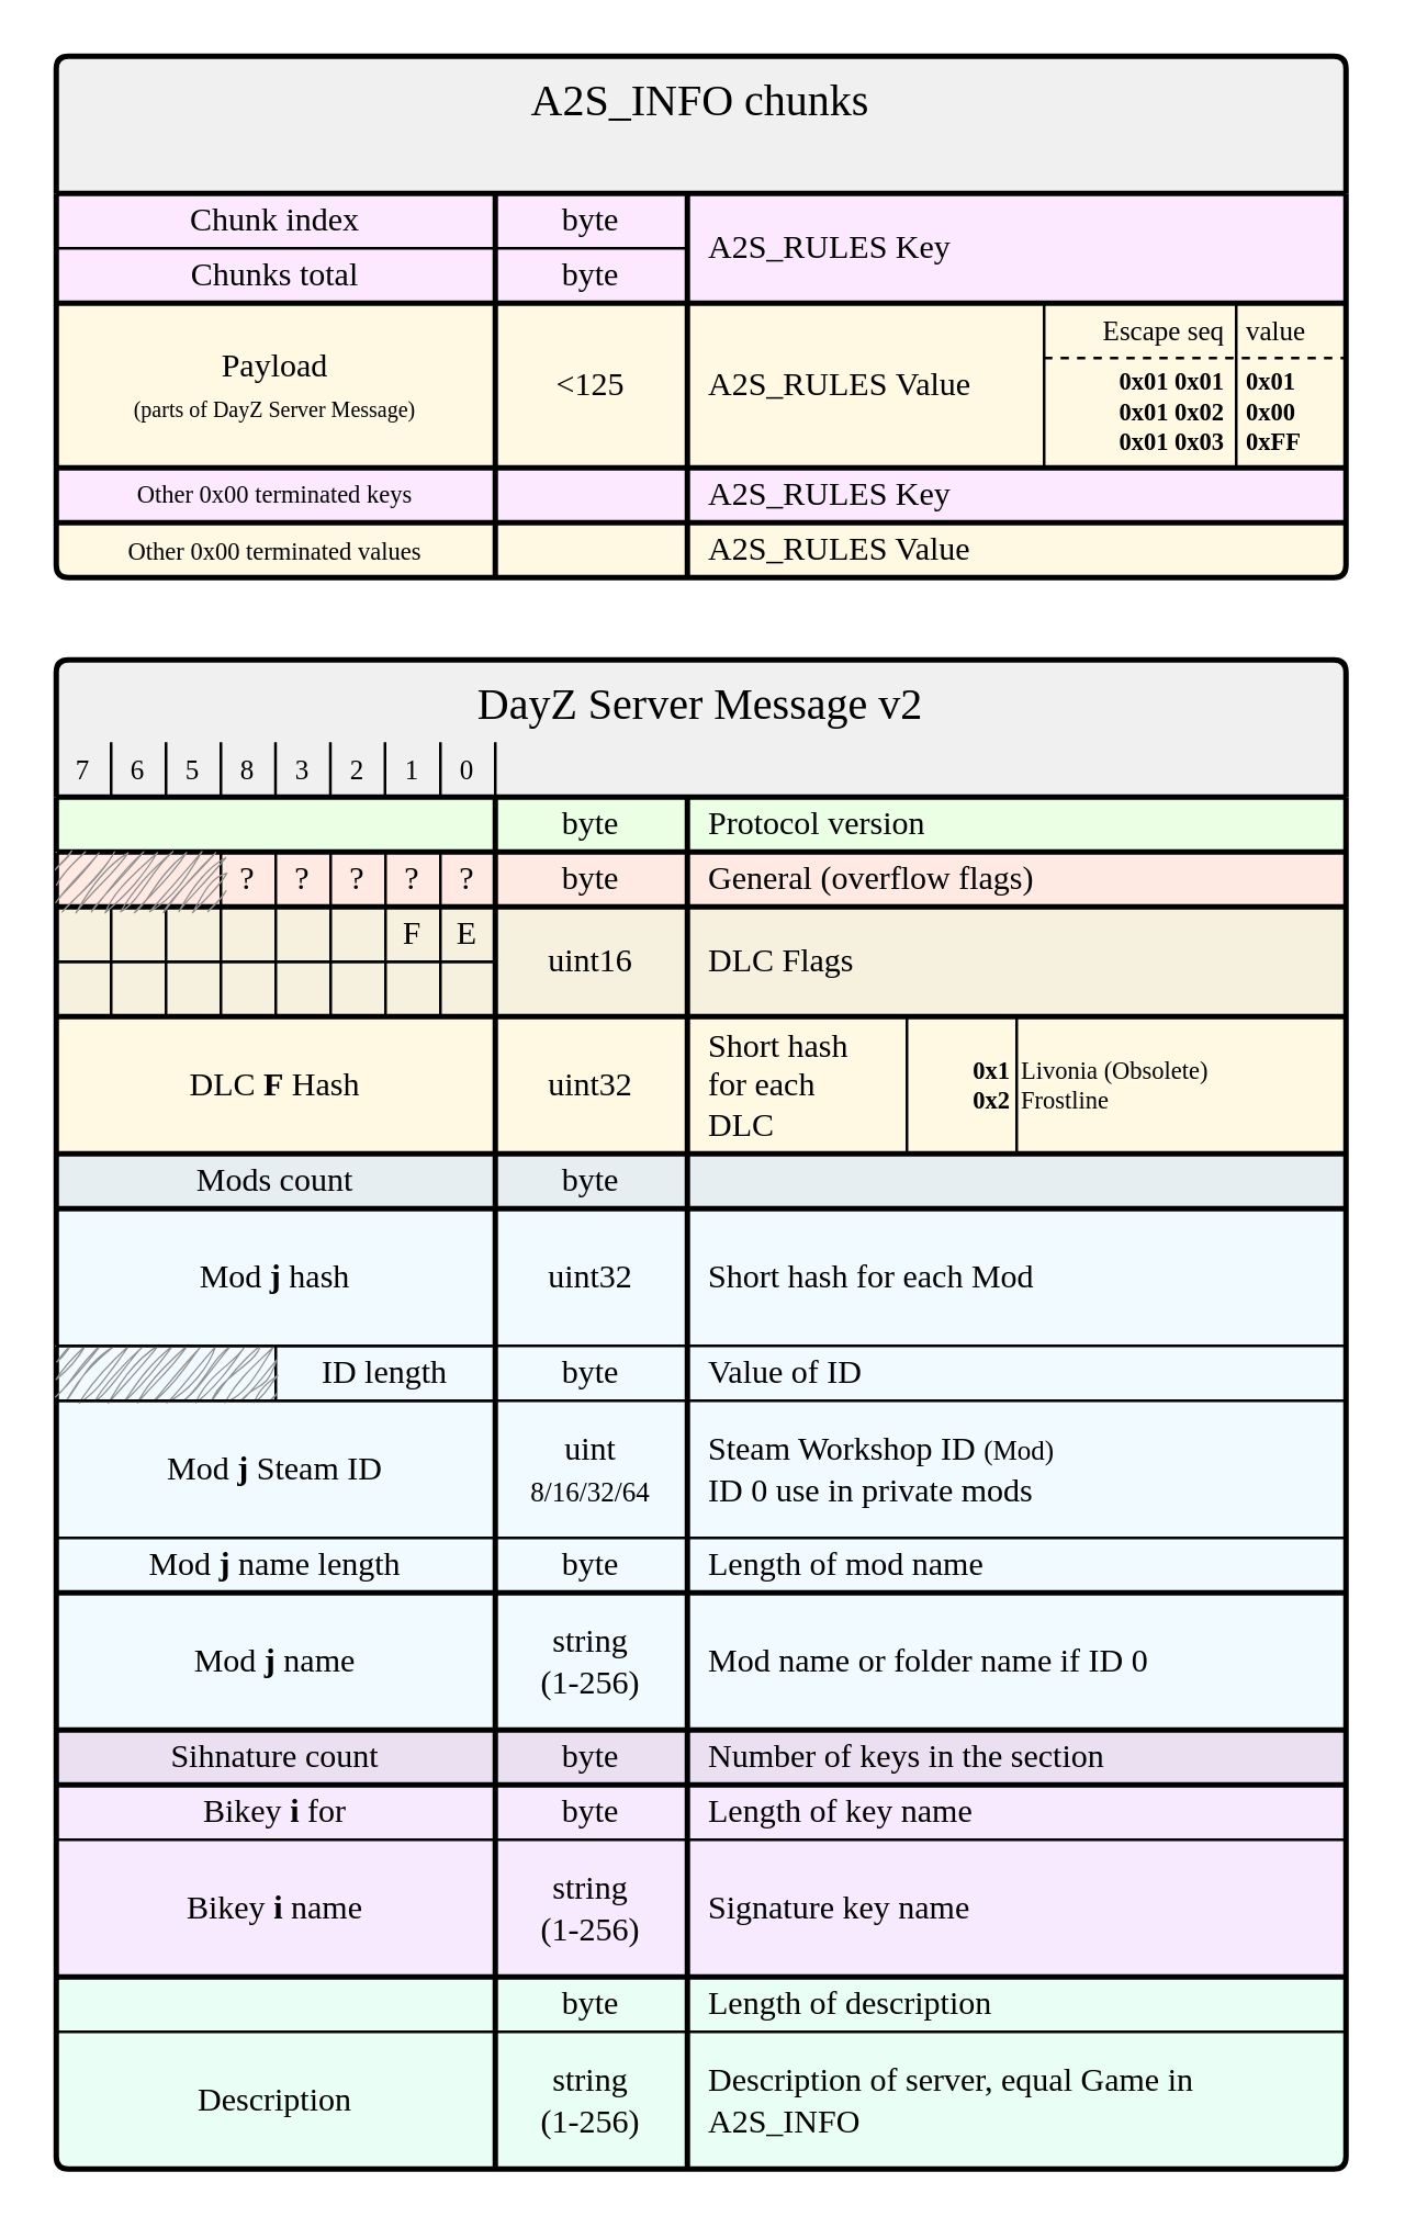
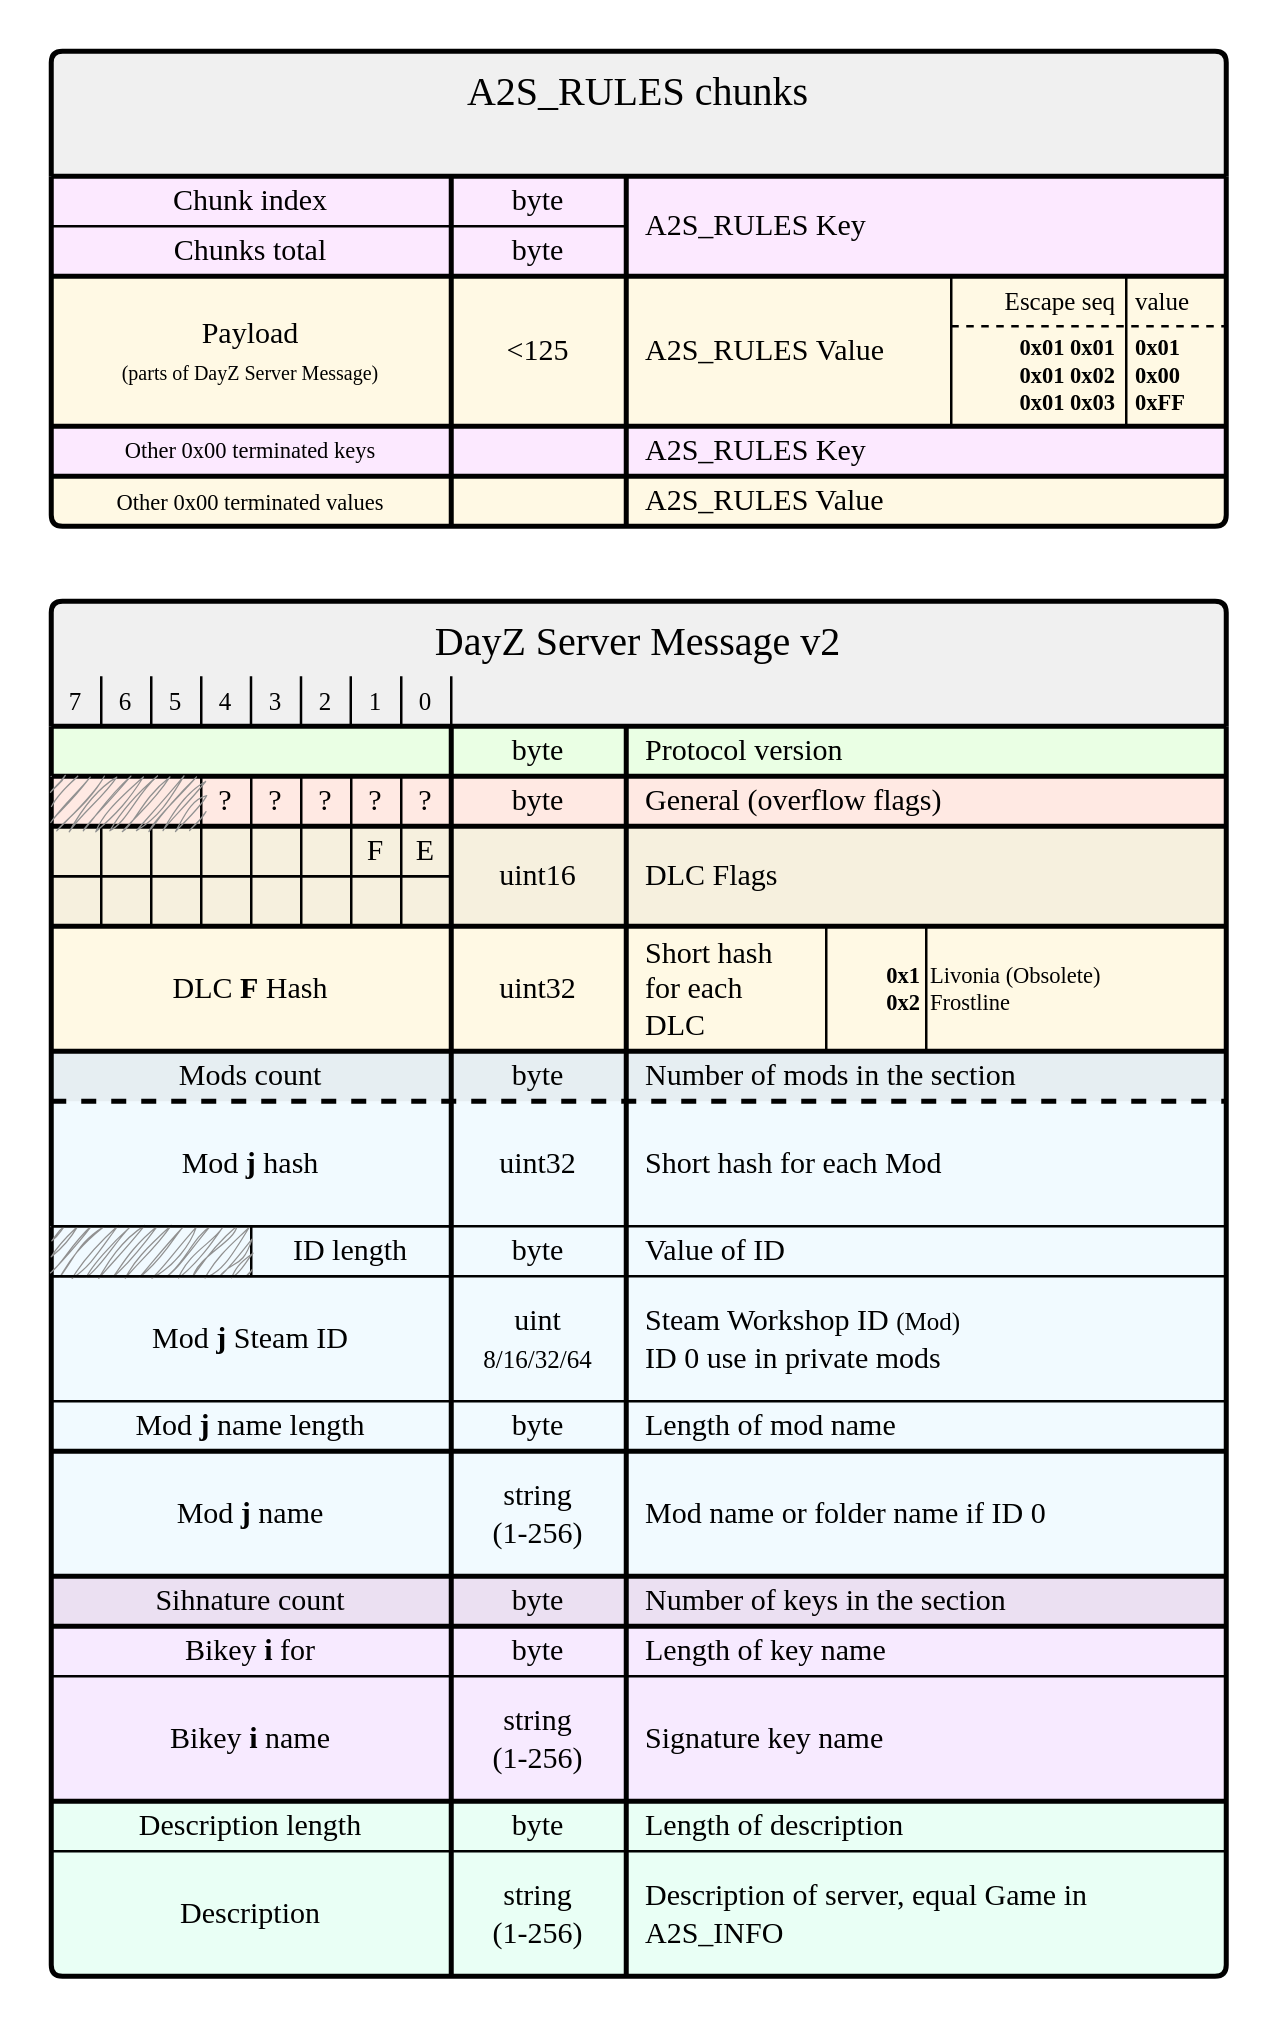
- <mxCell id="140" value="A2S_INFO chunks" style="shape=table;childLayout=tableLayout;startSize=50;collapsible=0;recursiveResize=0;expand=0;fontSize=16;movable=1;resizable=1;rotatable=1;deletable=1;editable=1;locked=0;connectable=1;verticalAlign=top;strokeWidth=2;fontFamily=JetBrains Mono;fontSource=https%3A%2F%2Ffonts.googleapis.com%2Fcss%3Ffamily%3DJetBrains%2BMono;fillColor=none;rounded=1;arcSize=3;" parent="17" vertex="1"><mxGeometry x="20" y="20" width="470" height="190" as="geometry" /></mxCell>
+ <mxCell id="140" value="A2S_RULES chunks" style="shape=table;childLayout=tableLayout;startSize=50;collapsible=0;recursiveResize=0;expand=0;fontSize=16;movable=1;resizable=1;rotatable=1;deletable=1;editable=1;locked=0;connectable=1;verticalAlign=top;strokeWidth=2;fontFamily=JetBrains Mono;fontSource=https%3A%2F%2Ffonts.googleapis.com%2Fcss%3Ffamily%3DJetBrains%2BMono;fillColor=none;rounded=1;arcSize=3;" parent="17" vertex="1"><mxGeometry x="20" y="20" width="470" height="190" as="geometry" /></mxCell>
- <mxCell id="137" value="8" style="text;html=1;align=center;verticalAlign=middle;whiteSpace=wrap;rounded=0;fontFamily=JetBrains Mono;fontSource=https%3A%2F%2Ffonts.googleapis.com%2Fcss%3Ffamily%3DJetBrains%2BMono;fontSize=10;" parent="17" vertex="1"><mxGeometry x="80" y="270" width="20" height="20" as="geometry" /></mxCell>
+ <mxCell id="137" value="4" style="text;html=1;align=center;verticalAlign=middle;whiteSpace=wrap;rounded=0;fontFamily=JetBrains Mono;fontSource=https%3A%2F%2Ffonts.googleapis.com%2Fcss%3Ffamily%3DJetBrains%2BMono;fontSize=10;" parent="17" vertex="1"><mxGeometry x="80" y="270" width="20" height="20" as="geometry" /></mxCell>
+ <mxCell id="89" value="Number of mods in the section" style="text;html=1;align=left;verticalAlign=middle;whiteSpace=wrap;rounded=0;spacingLeft=6;fontFamily=JetBrains Mono;fontSource=https%3A%2F%2Ffonts.googleapis.com%2Fcss%3Ffamily%3DJetBrains%2BMono;" parent="84" vertex="1"><mxGeometry width="240" height="20" as="geometry" /></mxCell>
- <mxCell id="95" value="" style="endArrow=none;html=1;rounded=0;entryX=1;entryY=0;entryDx=0;entryDy=0;exitX=0;exitY=0;exitDx=0;exitDy=0;strokeWidth=2;" edge="1" parent="66" source="69" target="92"><mxGeometry width="50" height="50" relative="1" as="geometry"><mxPoint x="320" y="90" as="sourcePoint" /><mxPoint x="370" y="40" as="targetPoint" /></mxGeometry></mxCell>
+ <mxCell id="95" value="" style="endArrow=none;html=1;rounded=0;entryX=1;entryY=0;entryDx=0;entryDy=0;exitX=0;exitY=0;exitDx=0;exitDy=0;strokeWidth=2;dashed=1;" edge="1" parent="66" source="69" target="92"><mxGeometry width="50" height="50" relative="1" as="geometry"><mxPoint x="320" y="90" as="sourcePoint" /><mxPoint x="370" y="40" as="targetPoint" /></mxGeometry></mxCell>
+ <mxCell id="121" value="Description&amp;nbsp;length" style="text;html=1;align=center;verticalAlign=middle;whiteSpace=wrap;rounded=0;fontFamily=JetBrains Mono;fontSource=https%3A%2F%2Ffonts.googleapis.com%2Fcss%3Ffamily%3DJetBrains%2BMono;" vertex="1" parent="115"><mxGeometry x="-230" width="160" height="20" as="geometry" /></mxCell>
